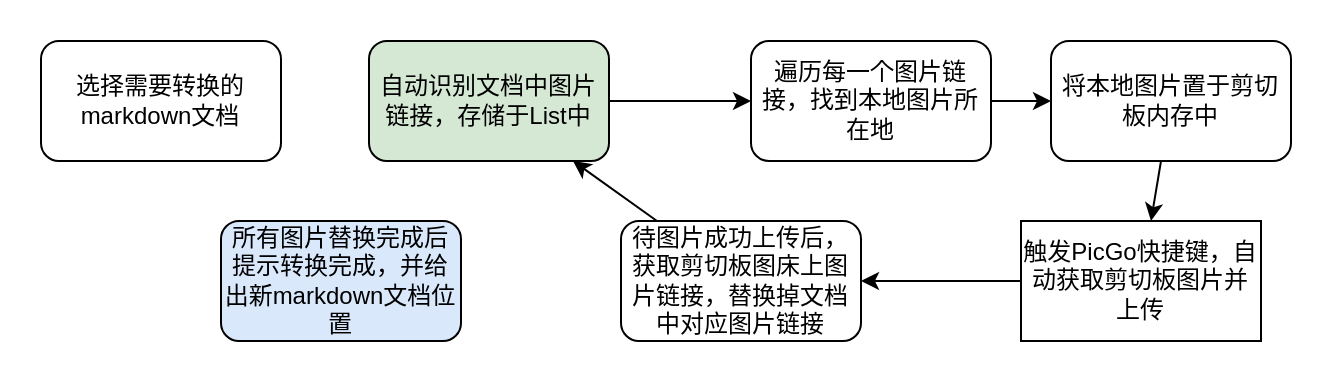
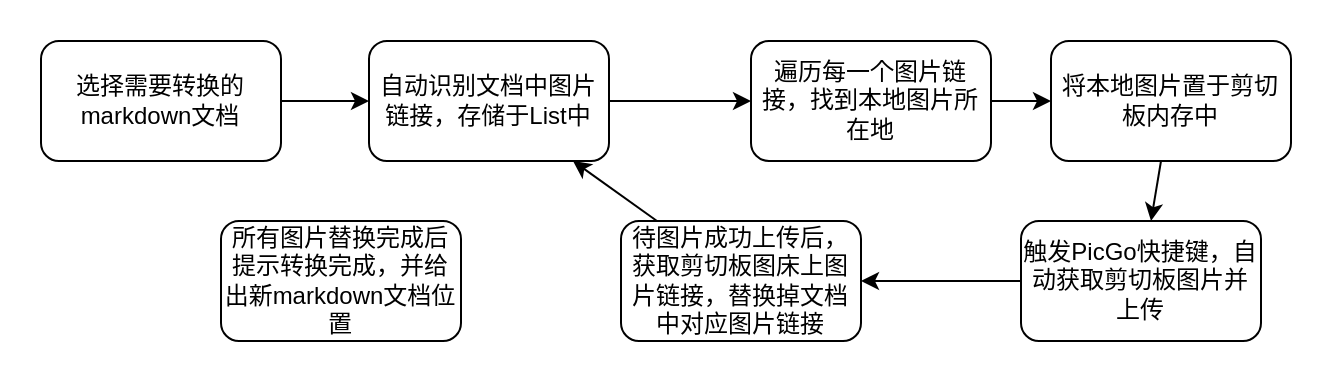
+ <mxCell id="2" value="" style="edgeStyle=none;html=1;" edge="1" parent="1" source="3" target="5"><mxGeometry relative="1" as="geometry" /></mxCell>
- <mxCell id="5" value="自动识别文档中图片链接，存储于List中" style="whiteSpace=wrap;html=1;rounded=1;fillColor=#d5e8d4;" vertex="1" parent="1"><mxGeometry x="184" y="20" width="120" height="60" as="geometry" /></mxCell>
+ <mxCell id="5" value="自动识别文档中图片链接，存储于List中" style="whiteSpace=wrap;html=1;rounded=1;" vertex="1" parent="1"><mxGeometry x="184" y="20" width="120" height="60" as="geometry" /></mxCell>
- <mxCell id="14" value="所有图片替换完成后提示转换完成，并给出新markdown文档位置" style="whiteSpace=wrap;html=1;rounded=1;fillColor=#dae8fc;" vertex="1" parent="1"><mxGeometry x="110" y="110" width="120" height="60" as="geometry" /></mxCell>
+ <mxCell id="14" value="所有图片替换完成后提示转换完成，并给出新markdown文档位置" style="whiteSpace=wrap;html=1;rounded=1;" vertex="1" parent="1"><mxGeometry x="110" y="110" width="120" height="60" as="geometry" /></mxCell>
- <mxCell id="11" value="触发PicGo快捷键，自动获取剪切板图片并上传" style="whiteSpace=wrap;html=1;rounded=0;" vertex="1" parent="1"><mxGeometry x="510" y="110" width="120" height="60" as="geometry" /></mxCell>
+ <mxCell id="11" value="触发PicGo快捷键，自动获取剪切板图片并上传" style="whiteSpace=wrap;html=1;rounded=1;" vertex="1" parent="1"><mxGeometry x="510" y="110" width="120" height="60" as="geometry" /></mxCell>
